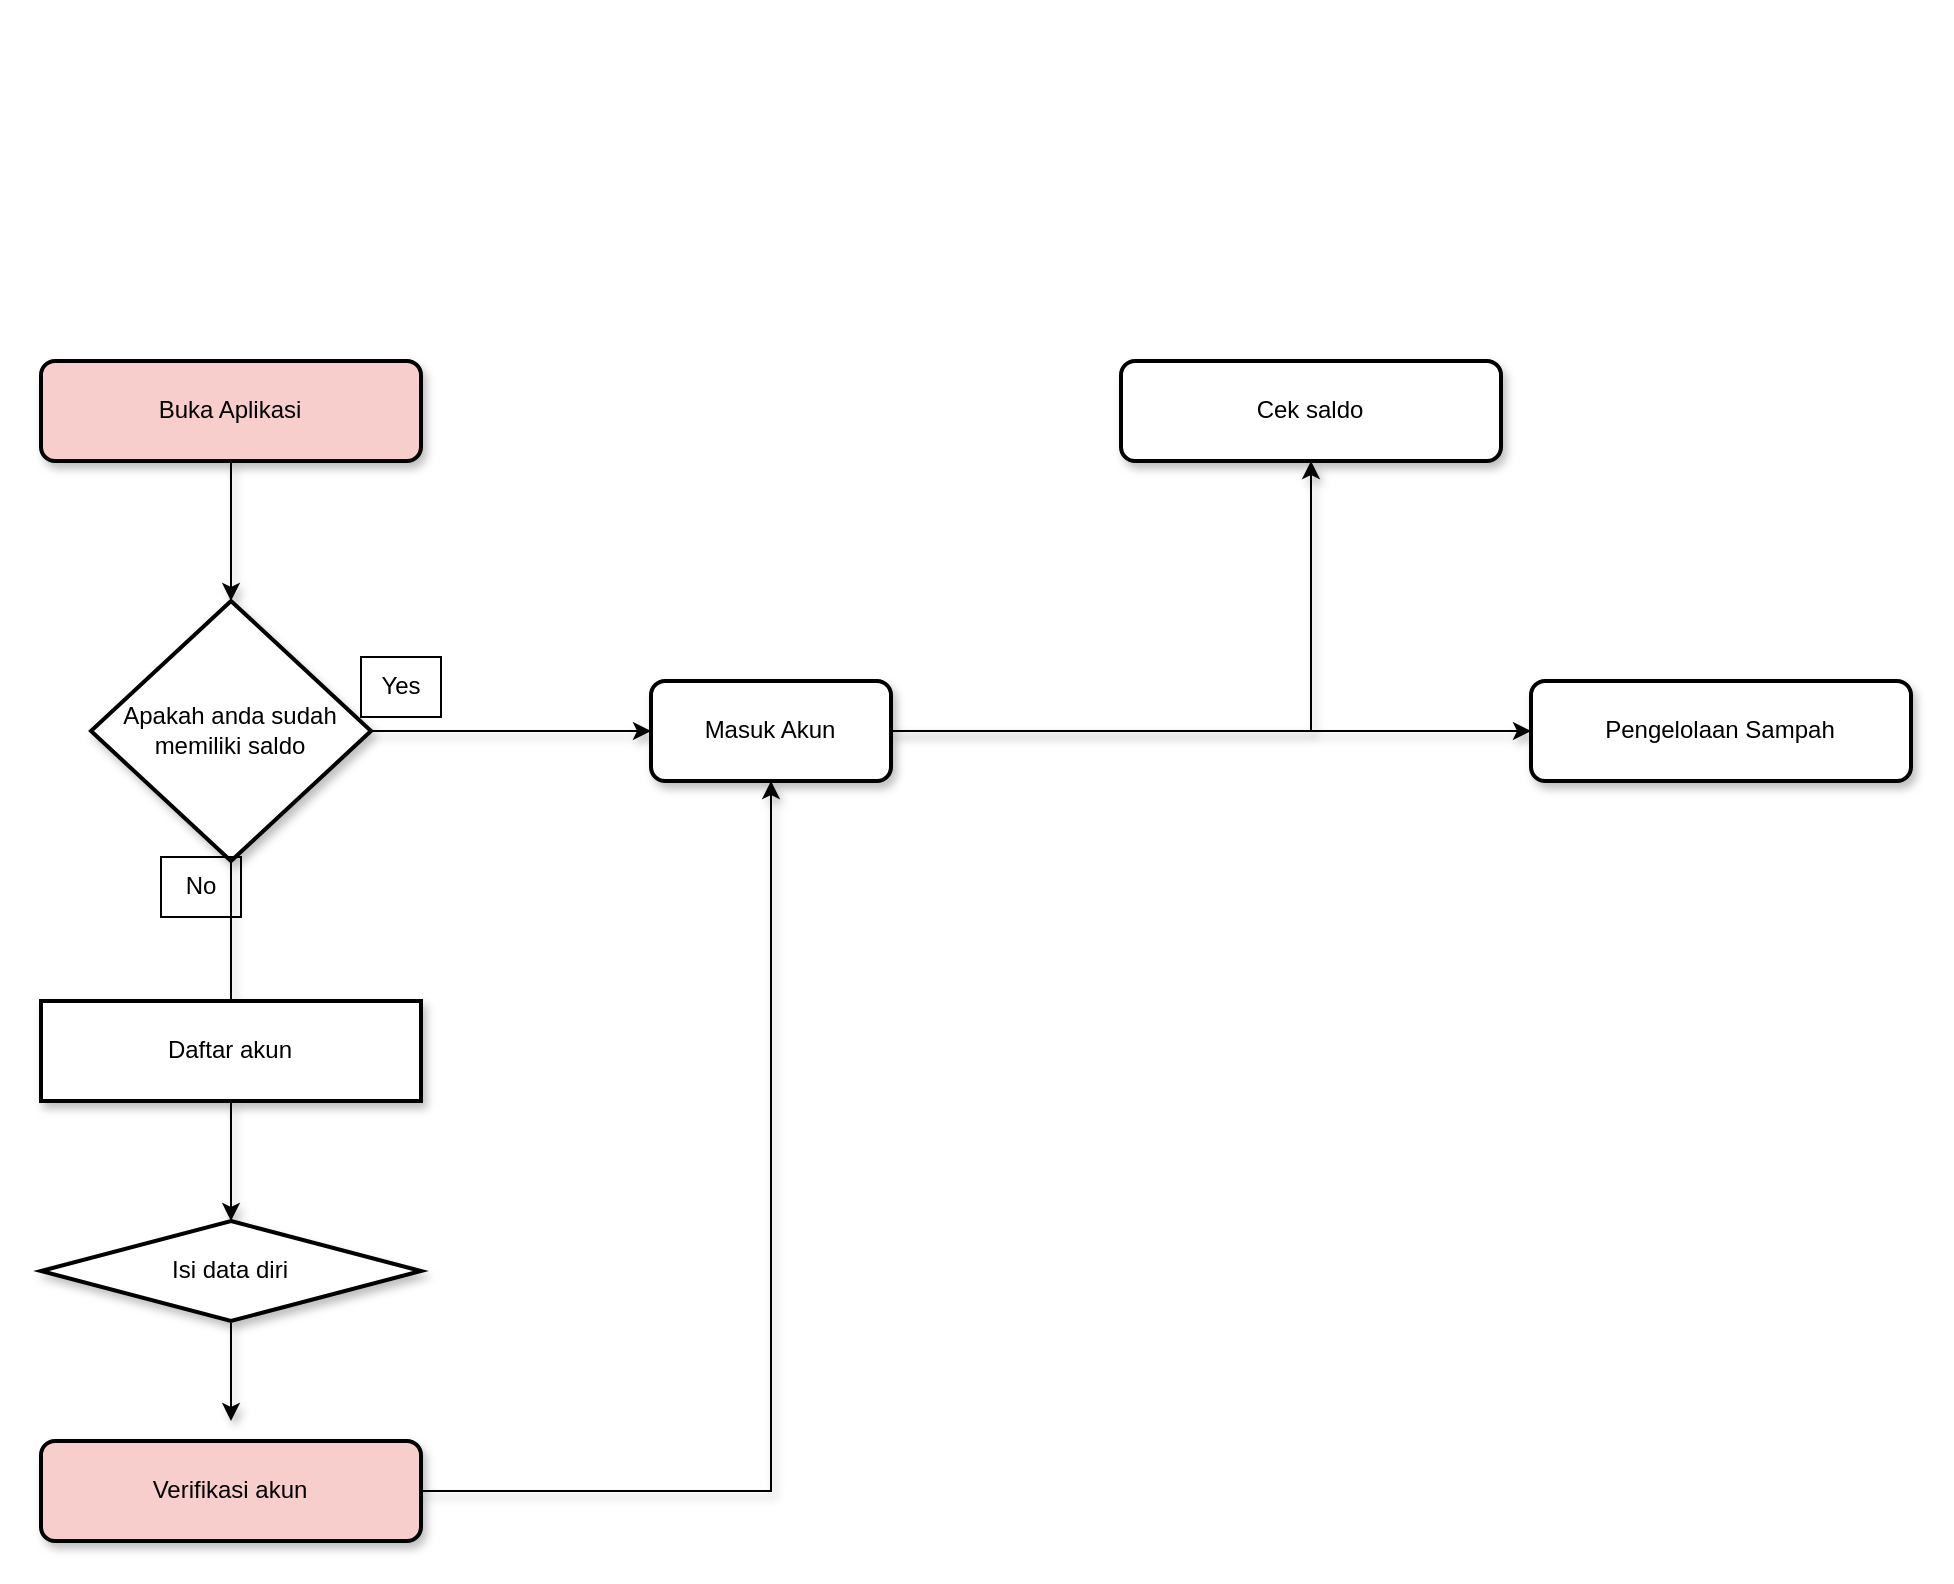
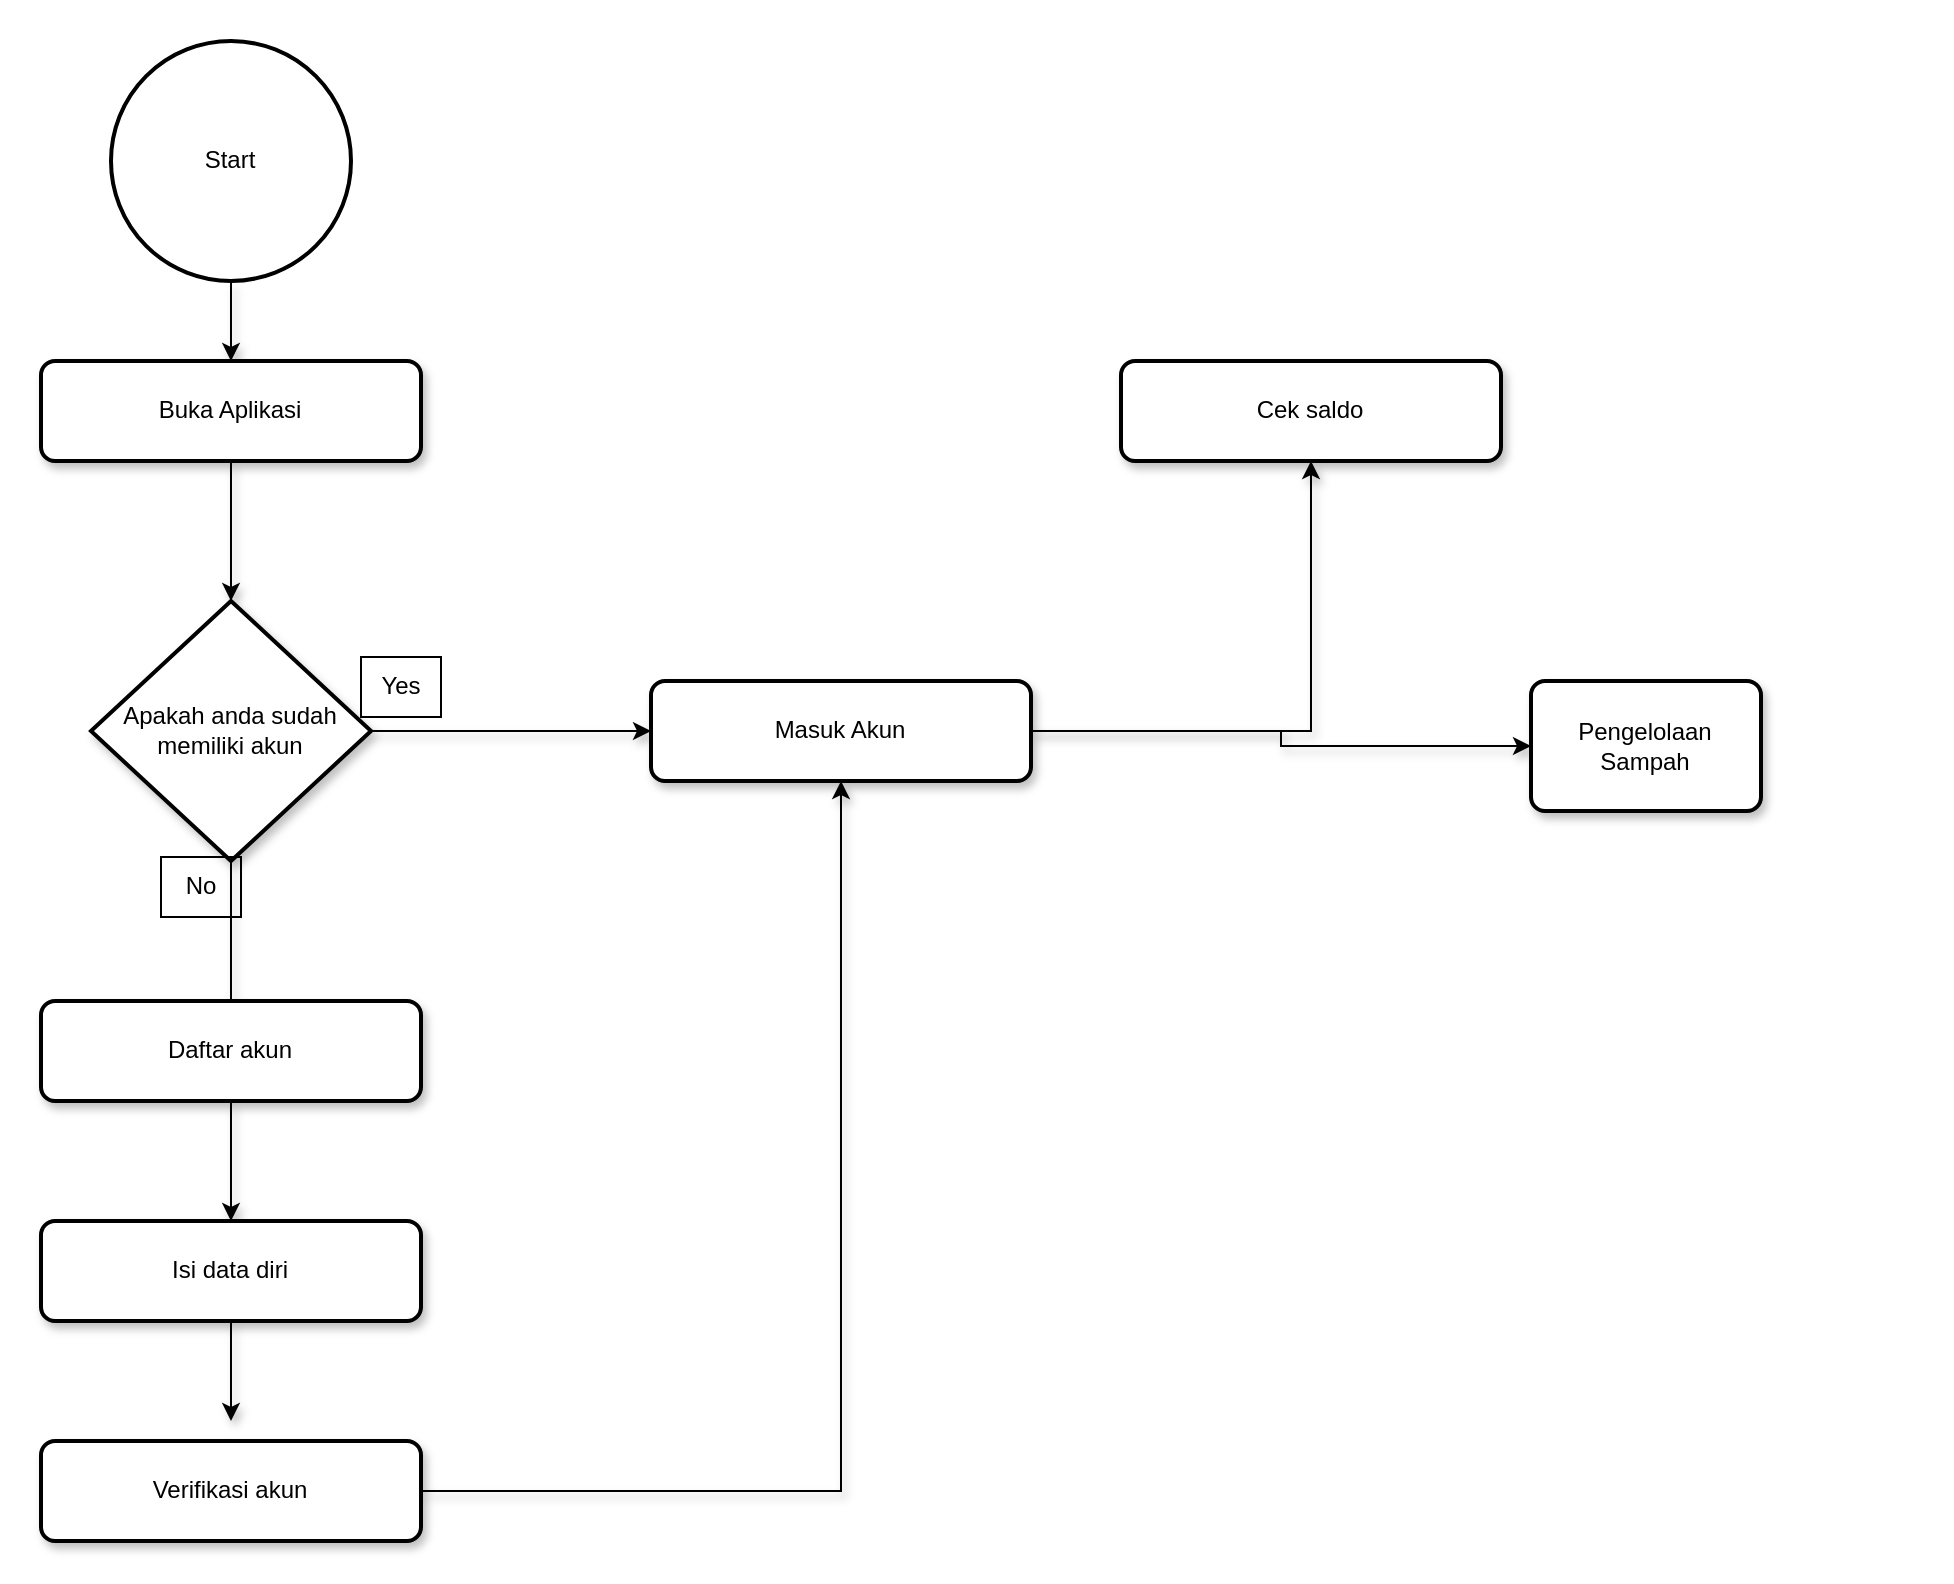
+ <mxCell id="3" value="Start" style="strokeWidth=2;html=1;shape=mxgraph.flowchart.start_2;whiteSpace=wrap;strokeColor=default;" vertex="1" parent="1"><mxGeometry x="55" y="20" width="120" height="120" as="geometry" /></mxCell>
+ <mxCell id="2" style="edgeStyle=orthogonalEdgeStyle;rounded=0;orthogonalLoop=1;jettySize=auto;html=1;entryX=0.5;entryY=0;entryDx=0;entryDy=0;shadow=1;strokeColor=default;" edge="1" parent="1" source="3" target="5"><mxGeometry relative="1" as="geometry" /></mxCell>
- <mxCell id="5" value="Buka Aplikasi" style="rounded=1;whiteSpace=wrap;html=1;absoluteArcSize=1;arcSize=14;strokeWidth=2;shadow=1;strokeColor=default;fillColor=#f8cecc;" vertex="1" parent="1"><mxGeometry x="20" y="180" width="190" height="50" as="geometry" /></mxCell>
+ <mxCell id="5" value="Buka Aplikasi" style="rounded=1;whiteSpace=wrap;html=1;absoluteArcSize=1;arcSize=14;strokeWidth=2;shadow=1;strokeColor=default;" vertex="1" parent="1"><mxGeometry x="20" y="180" width="190" height="50" as="geometry" /></mxCell>
- <mxCell id="8" value="Apakah anda sudah memiliki saldo" style="strokeWidth=2;html=1;shape=mxgraph.flowchart.decision;whiteSpace=wrap;shadow=1;strokeColor=default;" vertex="1" parent="1"><mxGeometry x="45" y="300" width="140" height="130" as="geometry" /></mxCell>
+ <mxCell id="8" value="Apakah anda sudah memiliki akun" style="strokeWidth=2;html=1;shape=mxgraph.flowchart.decision;whiteSpace=wrap;shadow=1;strokeColor=default;" vertex="1" parent="1"><mxGeometry x="45" y="300" width="140" height="130" as="geometry" /></mxCell>
- <mxCell id="15" value="Masuk Akun" style="rounded=1;whiteSpace=wrap;html=1;absoluteArcSize=1;arcSize=14;strokeWidth=2;shadow=1;strokeColor=default;" vertex="1" parent="1"><mxGeometry x="325" y="340" width="120" height="50" as="geometry" /></mxCell>
+ <mxCell id="15" value="Masuk Akun" style="rounded=1;whiteSpace=wrap;html=1;absoluteArcSize=1;arcSize=14;strokeWidth=2;shadow=1;strokeColor=default;" vertex="1" parent="1"><mxGeometry x="325" y="340" width="190" height="50" as="geometry" /></mxCell>
- <mxCell id="17" value="Pengelolaan Sampah" style="rounded=1;whiteSpace=wrap;html=1;absoluteArcSize=1;arcSize=14;strokeWidth=2;shadow=1;strokeColor=default;" vertex="1" parent="1"><mxGeometry x="765" y="340" width="190" height="50" as="geometry" /></mxCell>
+ <mxCell id="17" value="Pengelolaan Sampah" style="rounded=1;whiteSpace=wrap;html=1;absoluteArcSize=1;arcSize=14;strokeWidth=2;shadow=1;strokeColor=default;" vertex="1" parent="1"><mxGeometry x="765" y="340" width="115" height="65" as="geometry" /></mxCell>
- <mxCell id="10" value="Daftar akun" style="whiteSpace=wrap;html=1;absoluteArcSize=1;arcSize=14;strokeWidth=2;shadow=1;strokeColor=default;rounded=0;" vertex="1" parent="1"><mxGeometry x="20" y="500" width="190" height="50" as="geometry" /></mxCell>
+ <mxCell id="10" value="Daftar akun" style="rounded=1;whiteSpace=wrap;html=1;absoluteArcSize=1;arcSize=14;strokeWidth=2;shadow=1;strokeColor=default;" vertex="1" parent="1"><mxGeometry x="20" y="500" width="190" height="50" as="geometry" /></mxCell>
- <mxCell id="12" value="Isi data diri" style="rhombus;whiteSpace=wrap;html=1;absoluteArcSize=1;arcSize=14;strokeWidth=2;shadow=1;strokeColor=default;" vertex="1" parent="1"><mxGeometry x="20" y="610" width="190" height="50" as="geometry" /></mxCell>
+ <mxCell id="12" value="Isi data diri" style="rounded=1;whiteSpace=wrap;html=1;absoluteArcSize=1;arcSize=14;strokeWidth=2;shadow=1;strokeColor=default;" vertex="1" parent="1"><mxGeometry x="20" y="610" width="190" height="50" as="geometry" /></mxCell>
- <mxCell id="19" value="Verifikasi akun" style="rounded=1;whiteSpace=wrap;html=1;absoluteArcSize=1;arcSize=14;strokeWidth=2;shadow=1;strokeColor=default;fillColor=#f8cecc;" vertex="1" parent="1"><mxGeometry x="20" y="720" width="190" height="50" as="geometry" /></mxCell>
+ <mxCell id="19" value="Verifikasi akun" style="rounded=1;whiteSpace=wrap;html=1;absoluteArcSize=1;arcSize=14;strokeWidth=2;shadow=1;strokeColor=default;" vertex="1" parent="1"><mxGeometry x="20" y="720" width="190" height="50" as="geometry" /></mxCell>
